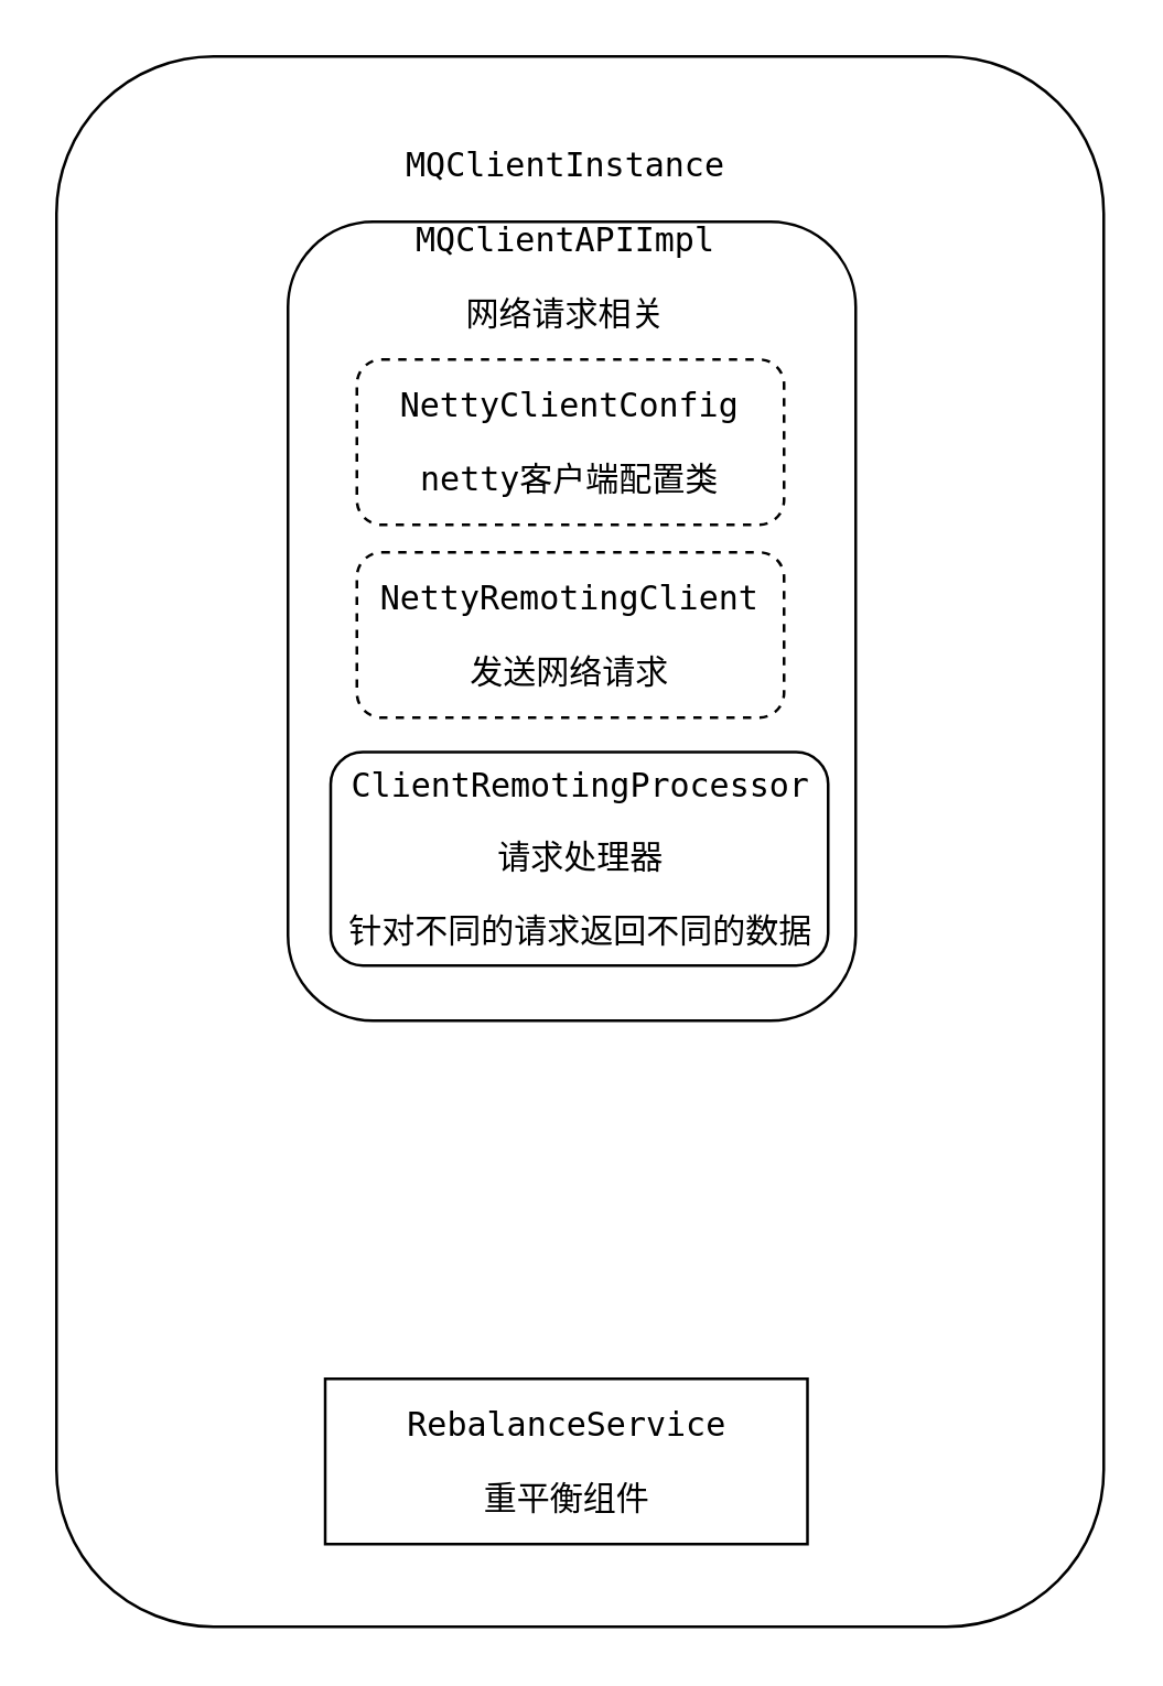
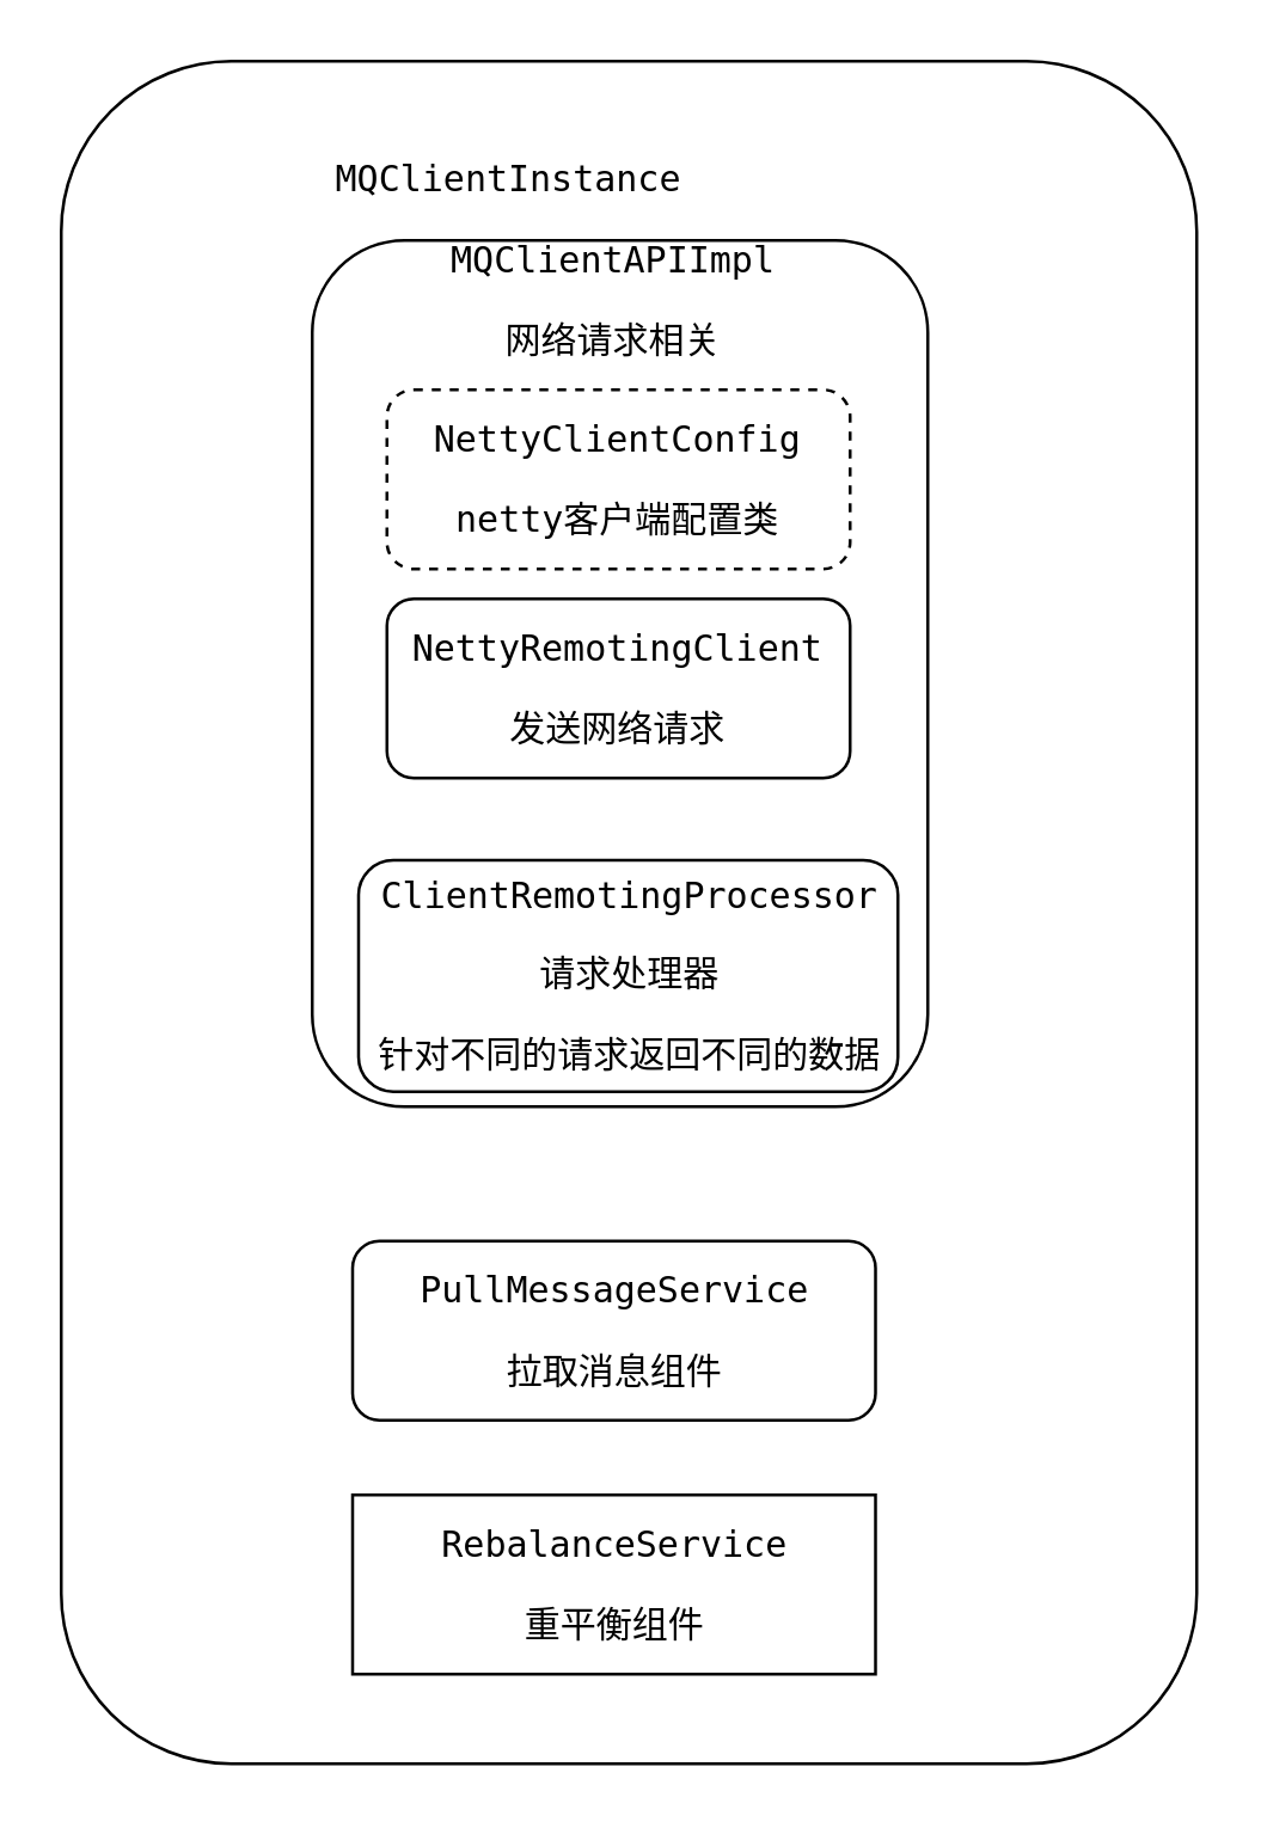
- <mxCell id="3" value="&lt;pre&gt;MQClientInstance&lt;/pre&gt;" style="text;html=1;strokeColor=none;fillColor=none;align=center;verticalAlign=middle;whiteSpace=wrap;rounded=0;" vertex="1" parent="1"><mxGeometry x="135" y="50" width="140" height="20" as="geometry" /></mxCell>
+ <mxCell id="3" value="&lt;pre&gt;MQClientInstance&lt;/pre&gt;" style="text;html=1;strokeColor=none;fillColor=none;align=center;verticalAlign=middle;whiteSpace=wrap;rounded=0;" vertex="1" parent="1"><mxGeometry x="100" y="50" width="140" height="20" as="geometry" /></mxCell>
- <mxCell id="9" value="&lt;pre&gt;&lt;pre&gt;NettyRemotingClient&lt;/pre&gt;&lt;pre&gt;发送网络请求&lt;/pre&gt;&lt;/pre&gt;" style="rounded=1;whiteSpace=wrap;html=1;dashed=1;" vertex="1" parent="1"><mxGeometry x="129" y="200" width="155" height="60" as="geometry" /></mxCell>
+ <mxCell id="9" value="&lt;pre&gt;&lt;pre&gt;NettyRemotingClient&lt;/pre&gt;&lt;pre&gt;发送网络请求&lt;/pre&gt;&lt;/pre&gt;" style="rounded=1;whiteSpace=wrap;html=1;" vertex="1" parent="1"><mxGeometry x="129" y="200" width="155" height="60" as="geometry" /></mxCell>
- <mxCell id="10" value="&lt;pre&gt;&lt;pre&gt;&lt;pre&gt;ClientRemotingProcessor&lt;/pre&gt;&lt;pre&gt;请求处理器&lt;/pre&gt;&lt;pre&gt;针对不同的请求返回不同的数据&lt;/pre&gt;&lt;/pre&gt;&lt;/pre&gt;" style="rounded=1;whiteSpace=wrap;html=1;" vertex="1" parent="1"><mxGeometry x="119.5" y="272.5" width="180.5" height="77.5" as="geometry" /></mxCell>
+ <mxCell id="10" value="&lt;pre&gt;&lt;pre&gt;&lt;pre&gt;ClientRemotingProcessor&lt;/pre&gt;&lt;pre&gt;请求处理器&lt;/pre&gt;&lt;pre&gt;针对不同的请求返回不同的数据&lt;/pre&gt;&lt;/pre&gt;&lt;/pre&gt;" style="rounded=1;whiteSpace=wrap;html=1;" vertex="1" parent="1"><mxGeometry x="119.5" y="287.5" width="180.5" height="77.5" as="geometry" /></mxCell>
+ <mxCell id="4" value="&lt;pre&gt;PullMessageService&lt;/pre&gt;&lt;pre&gt;拉取消息组件&lt;/pre&gt;" style="rounded=1;whiteSpace=wrap;html=1;" vertex="1" parent="1"><mxGeometry x="117.5" y="415" width="175" height="60" as="geometry" /></mxCell>
